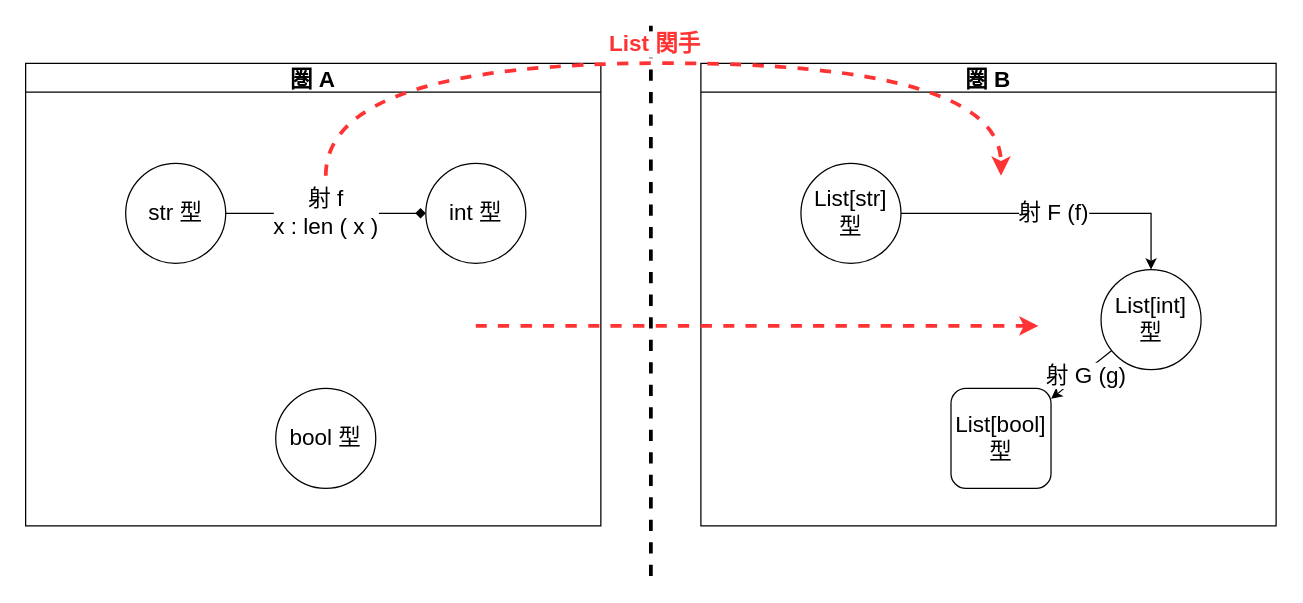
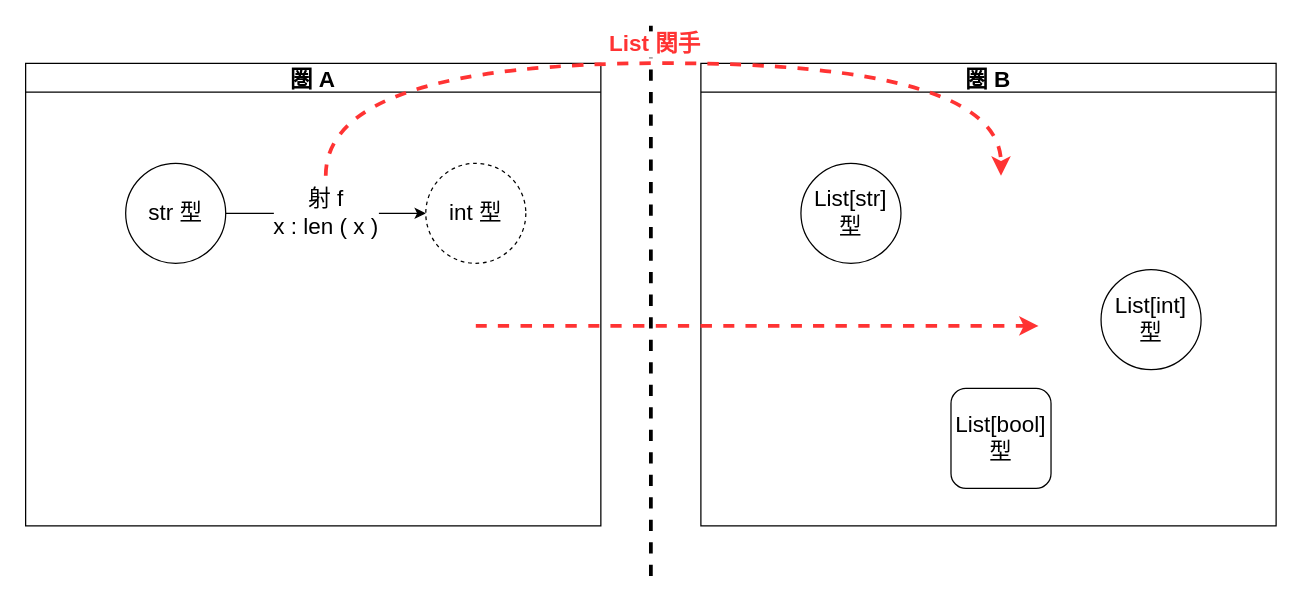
- <mxCell id="2" value="" style="edgeStyle=orthogonalEdgeStyle;rounded=0;orthogonalLoop=1;jettySize=auto;html=1;fontSize=18;endArrow=diamond;" parent="1" source="4" target="5" edge="1"><mxGeometry relative="1" as="geometry" /></mxCell>
+ <mxCell id="2" value="" style="edgeStyle=orthogonalEdgeStyle;rounded=0;orthogonalLoop=1;jettySize=auto;html=1;fontSize=18;" parent="1" source="4" target="5" edge="1"><mxGeometry relative="1" as="geometry" /></mxCell>
- <mxCell id="5" value="int 型" style="ellipse;whiteSpace=wrap;html=1;aspect=fixed;fontSize=18;" parent="1" vertex="1"><mxGeometry x="340" y="130" width="80" height="80" as="geometry" /></mxCell>
+ <mxCell id="5" value="int 型" style="ellipse;whiteSpace=wrap;html=1;aspect=fixed;fontSize=18;dashed=1;" parent="1" vertex="1"><mxGeometry x="340" y="130" width="80" height="80" as="geometry" /></mxCell>
- <mxCell id="10" value="" style="edgeStyle=orthogonalEdgeStyle;rounded=0;orthogonalLoop=1;jettySize=auto;html=1;fontSize=18;" edge="1" source="12" target="15" parent="1"><mxGeometry relative="1" as="geometry" /></mxCell>
- <mxCell id="11" value="射 F (f)" style="edgeLabel;html=1;align=center;verticalAlign=middle;resizable=0;points=[];fontSize=18;" vertex="1" connectable="0" parent="10"><mxGeometry x="-0.013" y="1" relative="1" as="geometry"><mxPoint as="offset" /></mxGeometry></mxCell>
- <mxCell id="13" value="" style="rounded=0;orthogonalLoop=1;jettySize=auto;html=1;elbow=vertical;fontSize=18;" edge="1" source="15" target="16" parent="1"><mxGeometry relative="1" as="geometry" /></mxCell>
- <mxCell id="14" value="射 G (g)" style="edgeLabel;html=1;align=center;verticalAlign=middle;resizable=0;points=[];fontSize=18;" vertex="1" connectable="0" parent="13"><mxGeometry x="-0.077" y="2" relative="1" as="geometry"><mxPoint as="offset" /></mxGeometry></mxCell>
- <mxCell id="6" value="bool&amp;nbsp;型" style="ellipse;whiteSpace=wrap;html=1;aspect=fixed;fontSize=18;" parent="1" vertex="1"><mxGeometry x="220" y="310" width="80" height="80" as="geometry" /></mxCell>
